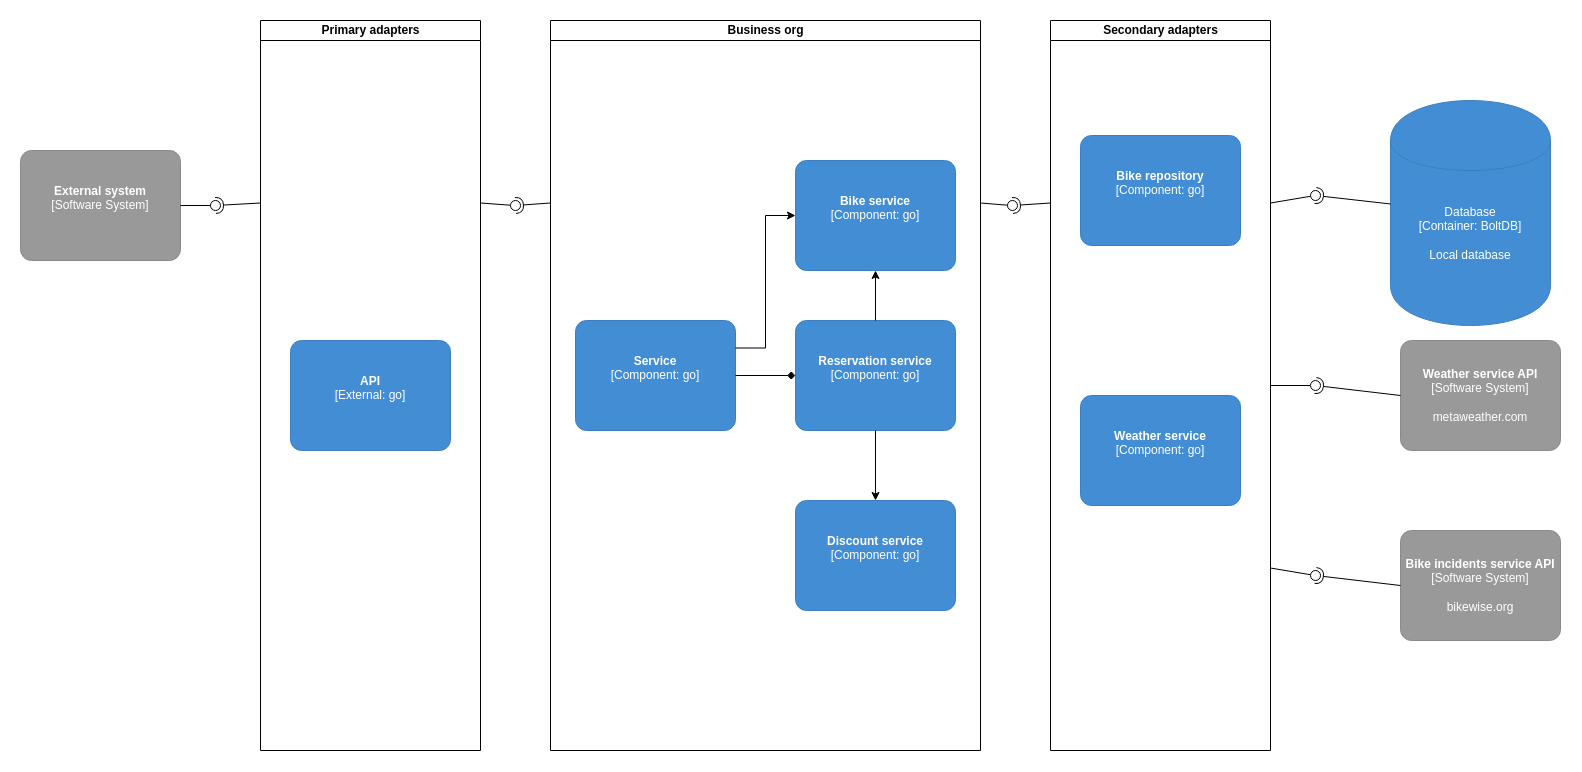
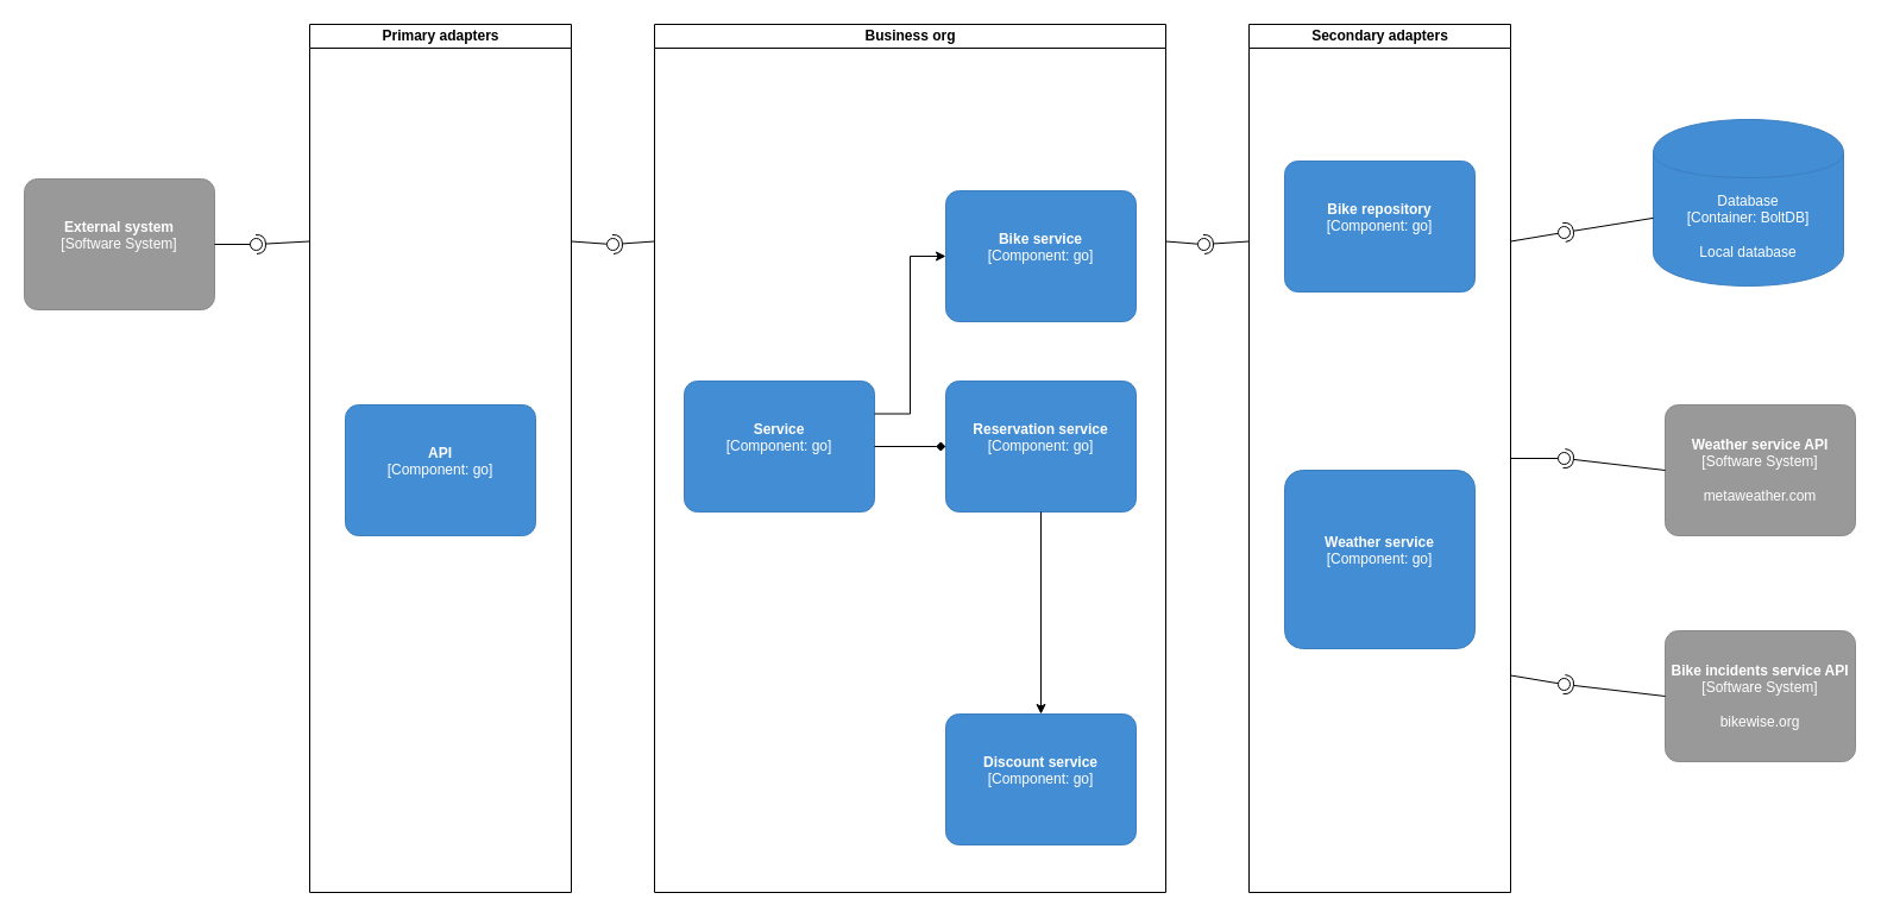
- <mxCell id="2" value="Database&lt;div&gt;[Container:&amp;nbsp;BoltDB]&lt;/div&gt;&lt;br&gt;&lt;div&gt;Local database&lt;/div&gt;" style="shape=cylinder;whiteSpace=wrap;html=1;boundedLbl=1;rounded=0;labelBackgroundColor=none;fillColor=#438DD5;fontSize=12;fontColor=#ffffff;align=center;strokeColor=#3C7FC0;metaEdit=1;points=[[0.5,0,0],[1,0.25,0],[1,0.5,0],[1,0.75,0],[0.5,1,0],[0,0.75,0],[0,0.5,0],[0,0.25,0]];metaData={&quot;c4Type&quot;:{&quot;editable&quot;:false}};" parent="1" vertex="1"><mxGeometry x="1390" y="100" width="160" height="225" as="geometry" /></mxCell>
+ <mxCell id="2" value="Database&lt;div&gt;[Container:&amp;nbsp;BoltDB]&lt;/div&gt;&lt;br&gt;&lt;div&gt;Local database&lt;/div&gt;" style="shape=cylinder;whiteSpace=wrap;html=1;boundedLbl=1;rounded=0;labelBackgroundColor=none;fillColor=#438DD5;fontSize=12;fontColor=#ffffff;align=center;strokeColor=#3C7FC0;metaEdit=1;points=[[0.5,0,0],[1,0.25,0],[1,0.5,0],[1,0.75,0],[0.5,1,0],[0,0.75,0],[0,0.5,0],[0,0.25,0]];metaData={&quot;c4Type&quot;:{&quot;editable&quot;:false}};" parent="1" vertex="1"><mxGeometry x="1390" y="100" width="160" height="140" as="geometry" /></mxCell>
- <mxCell id="12" style="edgeStyle=orthogonalEdgeStyle;rounded=0;orthogonalLoop=1;jettySize=auto;html=1;exitX=0.5;exitY=0;exitDx=0;exitDy=0;exitPerimeter=0;entryX=0.5;entryY=1;entryDx=0;entryDy=0;entryPerimeter=0;" parent="7" source="9" target="8" edge="1"><mxGeometry relative="1" as="geometry" /></mxCell>
- <mxCell id="6" value="&lt;b&gt;API&lt;/b&gt;&lt;div&gt;[External: go]&lt;/div&gt;&lt;br&gt;&lt;div&gt;&lt;/div&gt;" style="rounded=1;whiteSpace=wrap;html=1;labelBackgroundColor=none;fillColor=#438DD5;fontColor=#ffffff;align=center;arcSize=10;strokeColor=#3C7FC0;metaEdit=1;metaData={&quot;c4Type&quot;:{&quot;editable&quot;:false}};points=[[0.25,0,0],[0.5,0,0],[0.75,0,0],[1,0.25,0],[1,0.5,0],[1,0.75,0],[0.75,1,0],[0.5,1,0],[0.25,1,0],[0,0.75,0],[0,0.5,0],[0,0.25,0]];" parent="5" vertex="1"><mxGeometry x="30" y="320" width="160" height="110.0" as="geometry" /></mxCell>
+ <mxCell id="6" value="&lt;b&gt;API&lt;/b&gt;&lt;div&gt;[Component: go]&lt;/div&gt;&lt;br&gt;&lt;div&gt;&lt;/div&gt;" style="rounded=1;whiteSpace=wrap;html=1;labelBackgroundColor=none;fillColor=#438DD5;fontColor=#ffffff;align=center;arcSize=10;strokeColor=#3C7FC0;metaEdit=1;metaData={&quot;c4Type&quot;:{&quot;editable&quot;:false}};points=[[0.25,0,0],[0.5,0,0],[0.75,0,0],[1,0.25,0],[1,0.5,0],[1,0.75,0],[0.75,1,0],[0.5,1,0],[0.25,1,0],[0,0.75,0],[0,0.5,0],[0,0.25,0]];" parent="5" vertex="1"><mxGeometry x="30" y="320" width="160" height="110.0" as="geometry" /></mxCell>
- <mxCell id="18" value="&lt;b&gt;Weather service&lt;/b&gt;&lt;div&gt;[Component: go]&lt;/div&gt;&lt;br&gt;&lt;div&gt;&lt;/div&gt;" style="rounded=1;whiteSpace=wrap;html=1;labelBackgroundColor=none;fillColor=#438DD5;fontColor=#ffffff;align=center;arcSize=10;strokeColor=#3C7FC0;metaEdit=1;metaData={&quot;c4Type&quot;:{&quot;editable&quot;:false}};points=[[0.25,0,0],[0.5,0,0],[0.75,0,0],[1,0.25,0],[1,0.5,0],[1,0.75,0],[0.75,1,0],[0.5,1,0],[0.25,1,0],[0,0.75,0],[0,0.5,0],[0,0.25,0]];" parent="16" vertex="1"><mxGeometry x="30" y="375" width="160" height="110.0" as="geometry" /></mxCell>
+ <mxCell id="18" value="&lt;b&gt;Weather service&lt;/b&gt;&lt;div&gt;[Component: go]&lt;/div&gt;&lt;br&gt;&lt;div&gt;&lt;/div&gt;" style="rounded=1;whiteSpace=wrap;html=1;labelBackgroundColor=none;fillColor=#438DD5;fontColor=#ffffff;align=center;arcSize=10;strokeColor=#3C7FC0;metaEdit=1;metaData={&quot;c4Type&quot;:{&quot;editable&quot;:false}};points=[[0.25,0,0],[0.5,0,0],[0.75,0,0],[1,0.25,0],[1,0.5,0],[1,0.75,0],[0.75,1,0],[0.5,1,0],[0.25,1,0],[0,0.75,0],[0,0.5,0],[0,0.25,0]];" parent="16" vertex="1"><mxGeometry x="30" y="375" width="160" height="150" as="geometry" /></mxCell>
- <mxCell id="10" value="&lt;b&gt;Discount service&lt;/b&gt;&lt;div&gt;[Component: go]&lt;/div&gt;&lt;br&gt;&lt;div&gt;&lt;/div&gt;" style="rounded=1;whiteSpace=wrap;html=1;labelBackgroundColor=none;fillColor=#438DD5;fontColor=#ffffff;align=center;arcSize=10;strokeColor=#3C7FC0;metaEdit=1;metaData={&quot;c4Type&quot;:{&quot;editable&quot;:false}};points=[[0.25,0,0],[0.5,0,0],[0.75,0,0],[1,0.25,0],[1,0.5,0],[1,0.75,0],[0.75,1,0],[0.5,1,0],[0.25,1,0],[0,0.75,0],[0,0.5,0],[0,0.25,0]];" parent="7" vertex="1"><mxGeometry x="245" y="480" width="160" height="110.0" as="geometry" /></mxCell>
+ <mxCell id="10" value="&lt;b&gt;Discount service&lt;/b&gt;&lt;div&gt;[Component: go]&lt;/div&gt;&lt;br&gt;&lt;div&gt;&lt;/div&gt;" style="rounded=1;whiteSpace=wrap;html=1;labelBackgroundColor=none;fillColor=#438DD5;fontColor=#ffffff;align=center;arcSize=10;strokeColor=#3C7FC0;metaEdit=1;metaData={&quot;c4Type&quot;:{&quot;editable&quot;:false}};points=[[0.25,0,0],[0.5,0,0],[0.75,0,0],[1,0.25,0],[1,0.5,0],[1,0.75,0],[0.75,1,0],[0.5,1,0],[0.25,1,0],[0,0.75,0],[0,0.5,0],[0,0.25,0]];" parent="7" vertex="1"><mxGeometry x="245" y="580" width="160" height="110.0" as="geometry" /></mxCell>
